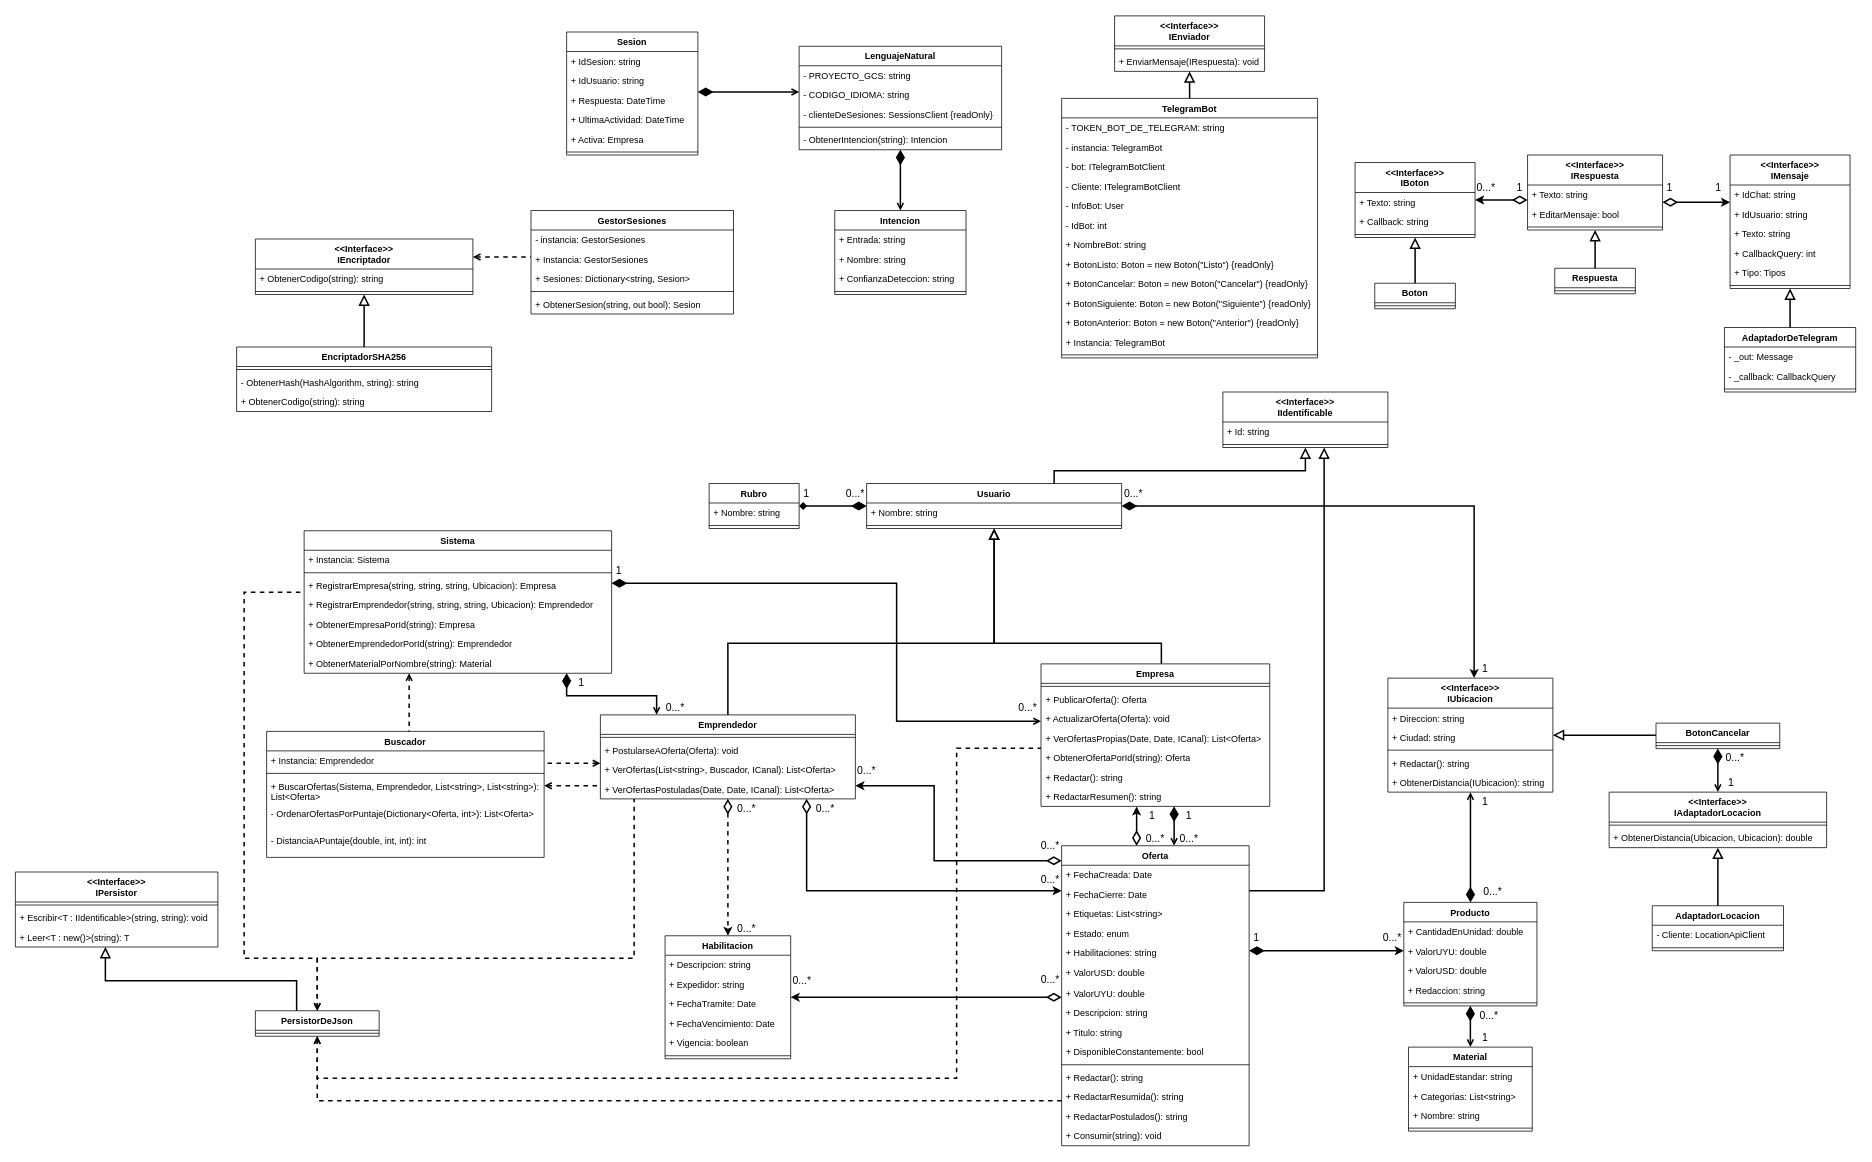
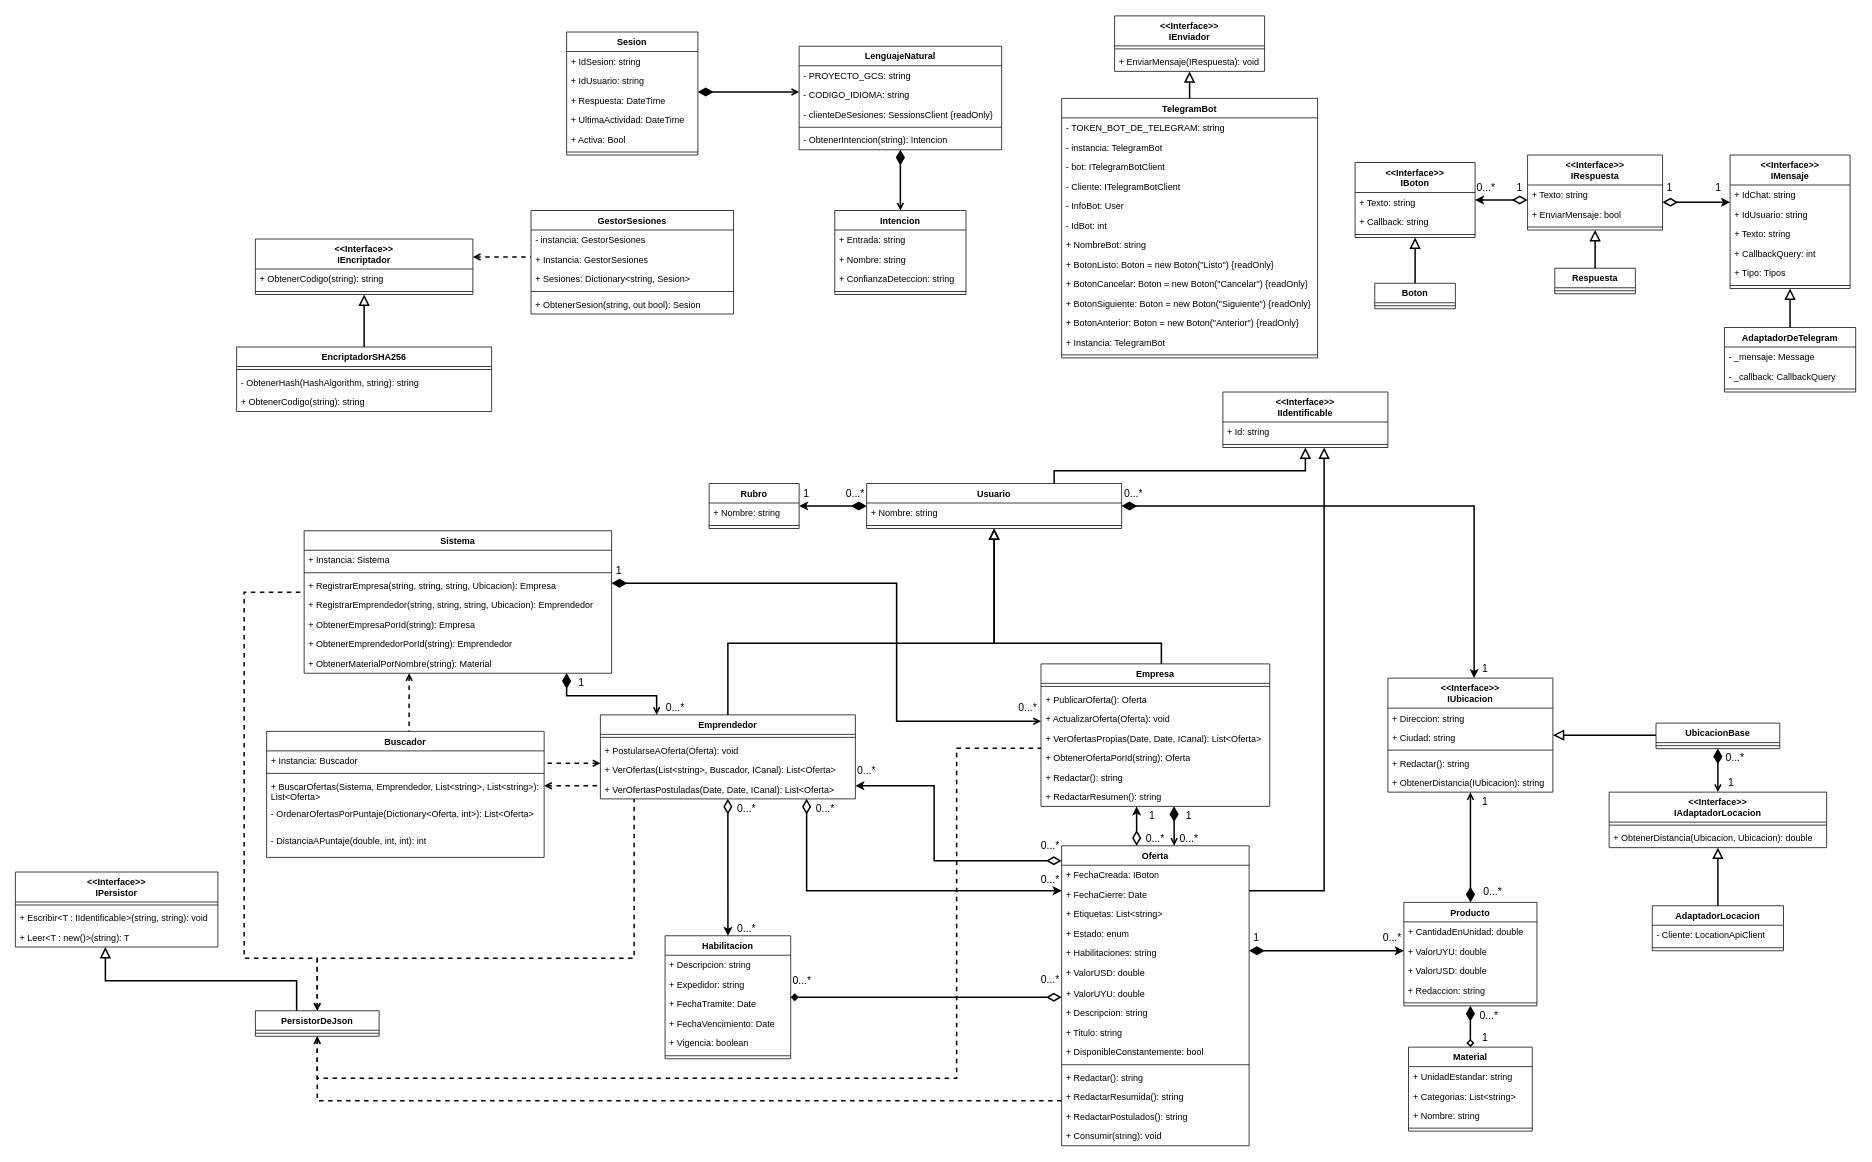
- <mxCell id="196" value="+ Activa: Empresa" style="text;strokeColor=none;fillColor=none;align=left;verticalAlign=top;spacingLeft=4;spacingRight=4;overflow=hidden;rotatable=0;points=[[0,0.5],[1,0.5]];portConstraint=eastwest;" parent="191" vertex="1"><mxGeometry y="130" width="175" height="26" as="geometry" /></mxCell>
+ <mxCell id="196" value="+ Activa: Bool" style="text;strokeColor=none;fillColor=none;align=left;verticalAlign=top;spacingLeft=4;spacingRight=4;overflow=hidden;rotatable=0;points=[[0,0.5],[1,0.5]];portConstraint=eastwest;" parent="191" vertex="1"><mxGeometry y="130" width="175" height="26" as="geometry" /></mxCell>
- <mxCell id="164" value="+ EditarMensaje: bool" style="text;strokeColor=none;fillColor=none;align=left;verticalAlign=top;spacingLeft=4;spacingRight=4;overflow=hidden;rotatable=0;points=[[0,0.5],[1,0.5]];portConstraint=eastwest;" parent="162" vertex="1"><mxGeometry y="66" width="180" height="26" as="geometry" /></mxCell>
+ <mxCell id="164" value="+ EnviarMensaje: bool" style="text;strokeColor=none;fillColor=none;align=left;verticalAlign=top;spacingLeft=4;spacingRight=4;overflow=hidden;rotatable=0;points=[[0,0.5],[1,0.5]];portConstraint=eastwest;" parent="162" vertex="1"><mxGeometry y="66" width="180" height="26" as="geometry" /></mxCell>
- <mxCell id="126" value="- _out: Message" style="text;strokeColor=none;fillColor=none;align=left;verticalAlign=top;spacingLeft=4;spacingRight=4;overflow=hidden;rotatable=0;points=[[0,0.5],[1,0.5]];portConstraint=eastwest;" parent="125" vertex="1"><mxGeometry y="26" width="175" height="26" as="geometry" /></mxCell>
+ <mxCell id="126" value="- _mensaje: Message" style="text;strokeColor=none;fillColor=none;align=left;verticalAlign=top;spacingLeft=4;spacingRight=4;overflow=hidden;rotatable=0;points=[[0,0.5],[1,0.5]];portConstraint=eastwest;" parent="125" vertex="1"><mxGeometry y="26" width="175" height="26" as="geometry" /></mxCell>
- <mxCell id="112" style="edgeStyle=orthogonalEdgeStyle;rounded=0;orthogonalLoop=1;jettySize=auto;html=1;fontFamily=Verdana;fontSize=10;strokeWidth=2;startArrow=diamondThin;startFill=1;endSize=6;startSize=15;endArrow=diamond;" parent="1" source="107" target="90" edge="1"><mxGeometry relative="1" as="geometry"><Array as="points"><mxPoint x="1415" y="674" /></Array><mxPoint x="1581.88" y="677.001" as="sourcePoint" /><mxPoint x="1768.13" y="677.001" as="targetPoint" /></mxGeometry></mxCell>
+ <mxCell id="112" style="edgeStyle=orthogonalEdgeStyle;rounded=0;orthogonalLoop=1;jettySize=auto;html=1;fontFamily=Verdana;fontSize=10;strokeWidth=2;startArrow=diamondThin;startFill=1;endSize=6;startSize=15;" parent="1" source="107" target="90" edge="1"><mxGeometry relative="1" as="geometry"><Array as="points"><mxPoint x="1415" y="674" /></Array><mxPoint x="1581.88" y="677.001" as="sourcePoint" /><mxPoint x="1768.13" y="677.001" as="targetPoint" /></mxGeometry></mxCell>
- <mxCell id="65" value="BotonCancelar" style="swimlane;fontStyle=1;align=center;verticalAlign=top;childLayout=stackLayout;horizontal=1;startSize=26;horizontalStack=0;resizeParent=1;resizeParentMax=0;resizeLast=0;collapsible=1;marginBottom=0;hachureGap=4;pointerEvents=0;" parent="1" vertex="1"><mxGeometry x="2207.5" y="963.5" width="165" height="34" as="geometry" /></mxCell>
+ <mxCell id="65" value="UbicacionBase" style="swimlane;fontStyle=1;align=center;verticalAlign=top;childLayout=stackLayout;horizontal=1;startSize=26;horizontalStack=0;resizeParent=1;resizeParentMax=0;resizeLast=0;collapsible=1;marginBottom=0;hachureGap=4;pointerEvents=0;" parent="1" vertex="1"><mxGeometry x="2207.5" y="963.5" width="165" height="34" as="geometry" /></mxCell>
- <mxCell id="6" value="+ Instancia: Emprendedor" style="text;strokeColor=none;fillColor=none;align=left;verticalAlign=top;spacingLeft=4;spacingRight=4;overflow=hidden;rotatable=0;points=[[0,0.5],[1,0.5]];portConstraint=eastwest;" parent="5" vertex="1"><mxGeometry y="26" width="370" height="26" as="geometry" /></mxCell>
+ <mxCell id="6" value="+ Instancia: Buscador" style="text;strokeColor=none;fillColor=none;align=left;verticalAlign=top;spacingLeft=4;spacingRight=4;overflow=hidden;rotatable=0;points=[[0,0.5],[1,0.5]];portConstraint=eastwest;" parent="5" vertex="1"><mxGeometry y="26" width="370" height="26" as="geometry" /></mxCell>
- <mxCell id="102" style="edgeStyle=orthogonalEdgeStyle;rounded=0;orthogonalLoop=1;jettySize=auto;html=1;fontFamily=Verdana;fontSize=10;strokeWidth=2;startArrow=diamondThin;startFill=0;startSize=15;dashed=1;" parent="1" source="30" target="93" edge="1"><mxGeometry relative="1" as="geometry"><Array as="points" /><mxPoint x="1125" y="1236.5" as="sourcePoint" /><mxPoint x="1265" y="1236.5" as="targetPoint" /></mxGeometry></mxCell>
+ <mxCell id="102" style="edgeStyle=orthogonalEdgeStyle;rounded=0;orthogonalLoop=1;jettySize=auto;html=1;fontFamily=Verdana;fontSize=10;strokeWidth=2;startArrow=diamondThin;startFill=0;startSize=15;" parent="1" source="30" target="93" edge="1"><mxGeometry relative="1" as="geometry"><Array as="points" /><mxPoint x="1125" y="1236.5" as="sourcePoint" /><mxPoint x="1265" y="1236.5" as="targetPoint" /></mxGeometry></mxCell>
- <mxCell id="36" value="+ FechaCreada: Date" style="text;html=1;strokeColor=none;fillColor=none;align=left;verticalAlign=top;spacingLeft=4;spacingRight=4;whiteSpace=wrap;overflow=hidden;rotatable=0;points=[[0,0.5],[1,0.5]];portConstraint=eastwest;" parent="35" vertex="1"><mxGeometry y="26" width="250" height="26" as="geometry" /></mxCell>
+ <mxCell id="36" value="+ FechaCreada: IBoton" style="text;html=1;strokeColor=none;fillColor=none;align=left;verticalAlign=top;spacingLeft=4;spacingRight=4;whiteSpace=wrap;overflow=hidden;rotatable=0;points=[[0,0.5],[1,0.5]];portConstraint=eastwest;" parent="35" vertex="1"><mxGeometry y="26" width="250" height="26" as="geometry" /></mxCell>
- <mxCell id="103" style="edgeStyle=orthogonalEdgeStyle;rounded=0;orthogonalLoop=1;jettySize=auto;html=1;fontFamily=Verdana;fontSize=10;strokeWidth=2;startArrow=diamondThin;startFill=0;startSize=15;" parent="1" source="35" target="93" edge="1"><mxGeometry relative="1" as="geometry"><Array as="points"><mxPoint x="1245" y="1329" /><mxPoint x="1245" y="1329" /></Array><mxPoint x="980" y="1189" as="sourcePoint" /><mxPoint x="980" y="1257" as="targetPoint" /></mxGeometry></mxCell>
+ <mxCell id="103" style="edgeStyle=orthogonalEdgeStyle;rounded=0;orthogonalLoop=1;jettySize=auto;html=1;fontFamily=Verdana;fontSize=10;strokeWidth=2;startArrow=diamondThin;startFill=0;startSize=15;endArrow=diamond;" parent="1" source="35" target="93" edge="1"><mxGeometry relative="1" as="geometry"><Array as="points"><mxPoint x="1245" y="1329" /><mxPoint x="1245" y="1329" /></Array><mxPoint x="980" y="1189" as="sourcePoint" /><mxPoint x="980" y="1257" as="targetPoint" /></mxGeometry></mxCell>
- <mxCell id="64" style="edgeStyle=orthogonalEdgeStyle;rounded=0;orthogonalLoop=1;jettySize=auto;html=1;fontFamily=Verdana;fontSize=10;strokeWidth=2;endArrow=open;endFill=0;startArrow=diamondThin;startFill=1;startSize=15;" parent="1" source="52" target="59" edge="1"><mxGeometry relative="1" as="geometry"><Array as="points"><mxPoint x="1890" y="1298.5" /></Array><mxPoint x="1730" y="1291.5" as="sourcePoint" /><mxPoint x="2000" y="996.5" as="targetPoint" /></mxGeometry></mxCell>
+ <mxCell id="64" style="edgeStyle=orthogonalEdgeStyle;rounded=0;orthogonalLoop=1;jettySize=auto;html=1;fontFamily=Verdana;fontSize=10;strokeWidth=2;endArrow=diamond;endFill=0;startArrow=diamondThin;startFill=1;startSize=15;" parent="1" source="52" target="59" edge="1"><mxGeometry relative="1" as="geometry"><Array as="points"><mxPoint x="1890" y="1298.5" /></Array><mxPoint x="1730" y="1291.5" as="sourcePoint" /><mxPoint x="2000" y="996.5" as="targetPoint" /></mxGeometry></mxCell>
